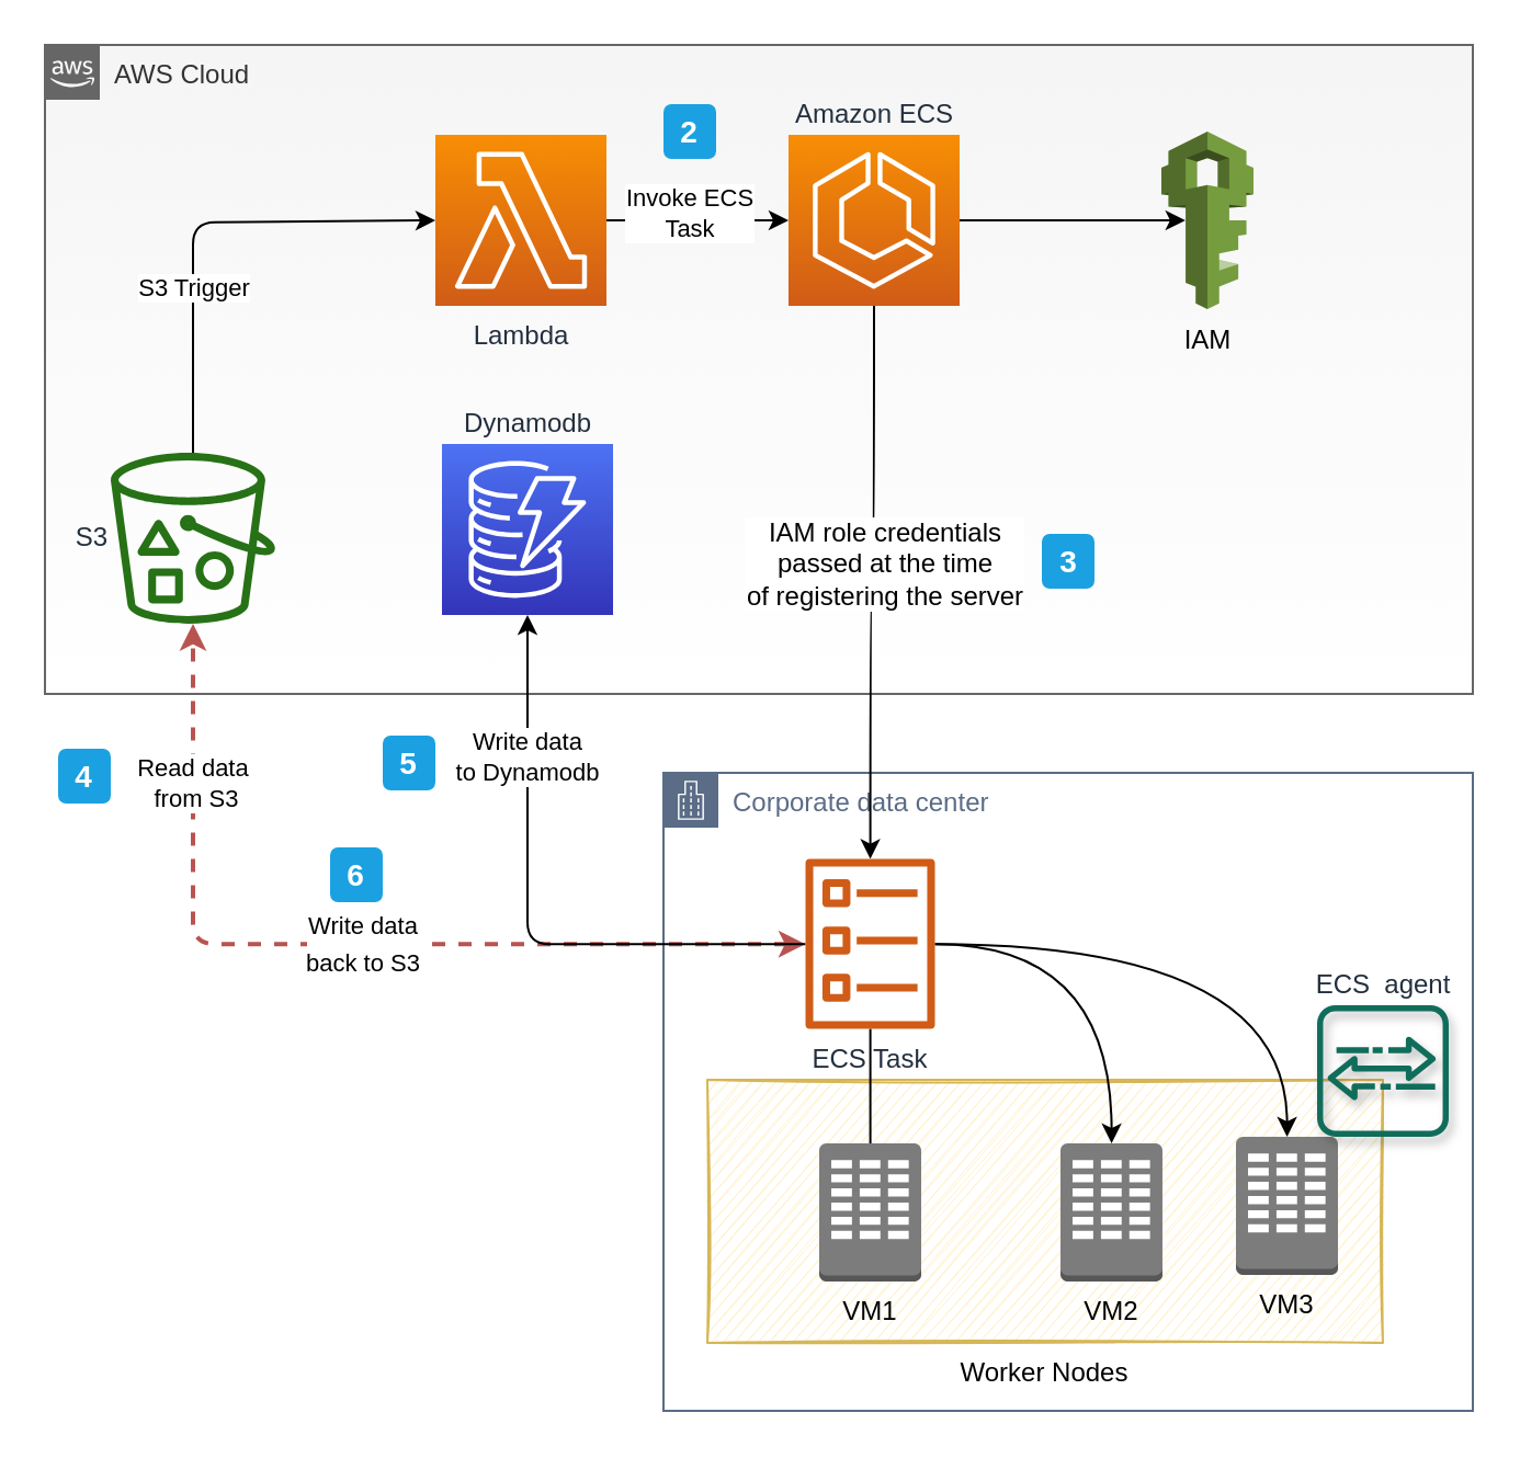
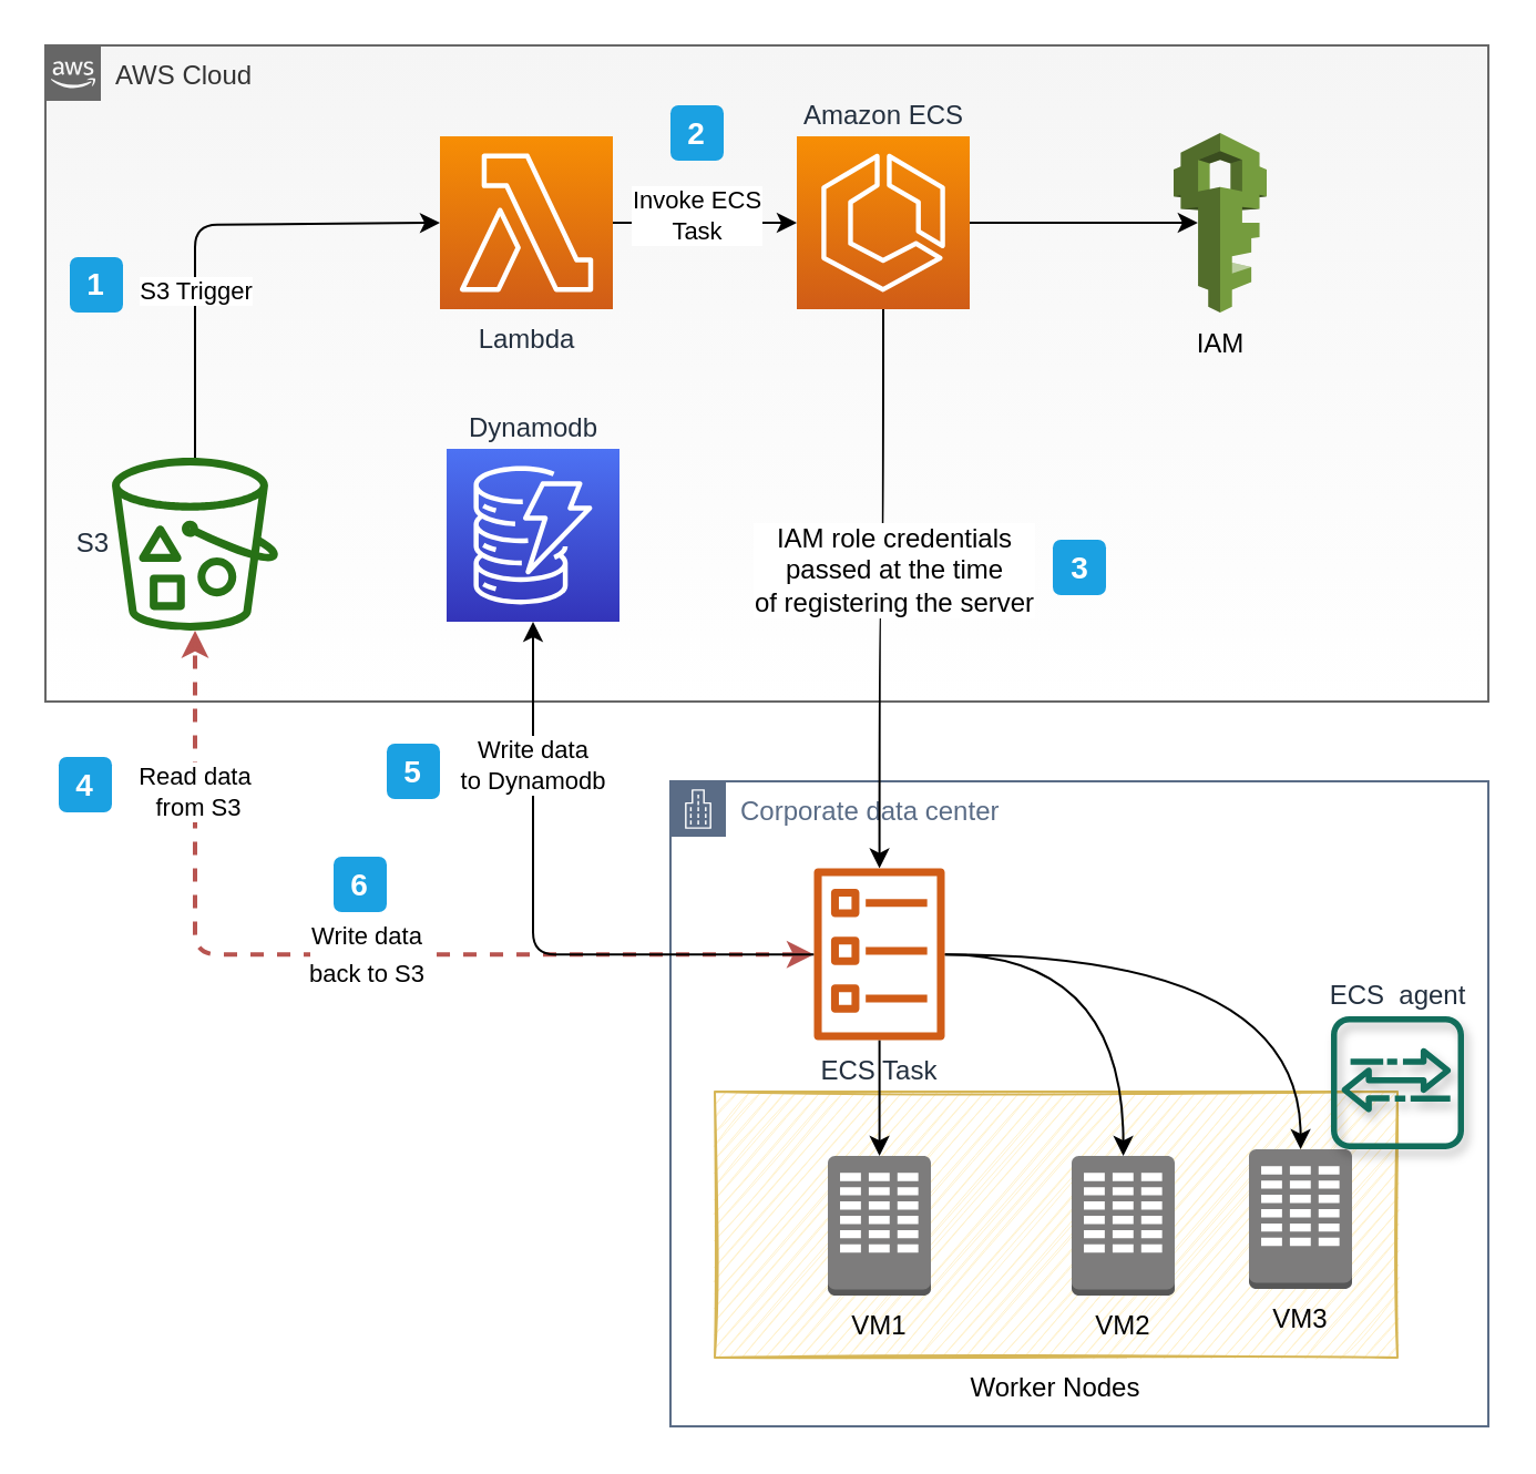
+ <mxCell id="29" value="1" style="rounded=1;whiteSpace=wrap;html=1;fillColor=#1ba1e2;fontColor=#ffffff;fontSize=14;fontStyle=1;strokeColor=none;" vertex="1" parent="1"><mxGeometry x="31" y="115.5" width="24" height="25" as="geometry" /></mxCell>
- <mxCell id="11" style="edgeStyle=orthogonalEdgeStyle;curved=1;orthogonalLoop=1;jettySize=auto;html=1;endArrow=none;" parent="1" source="19" target="4" edge="1"><mxGeometry relative="1" as="geometry" /></mxCell>
+ <mxCell id="11" style="edgeStyle=orthogonalEdgeStyle;curved=1;orthogonalLoop=1;jettySize=auto;html=1;" parent="1" source="19" target="4" edge="1"><mxGeometry relative="1" as="geometry" /></mxCell>
